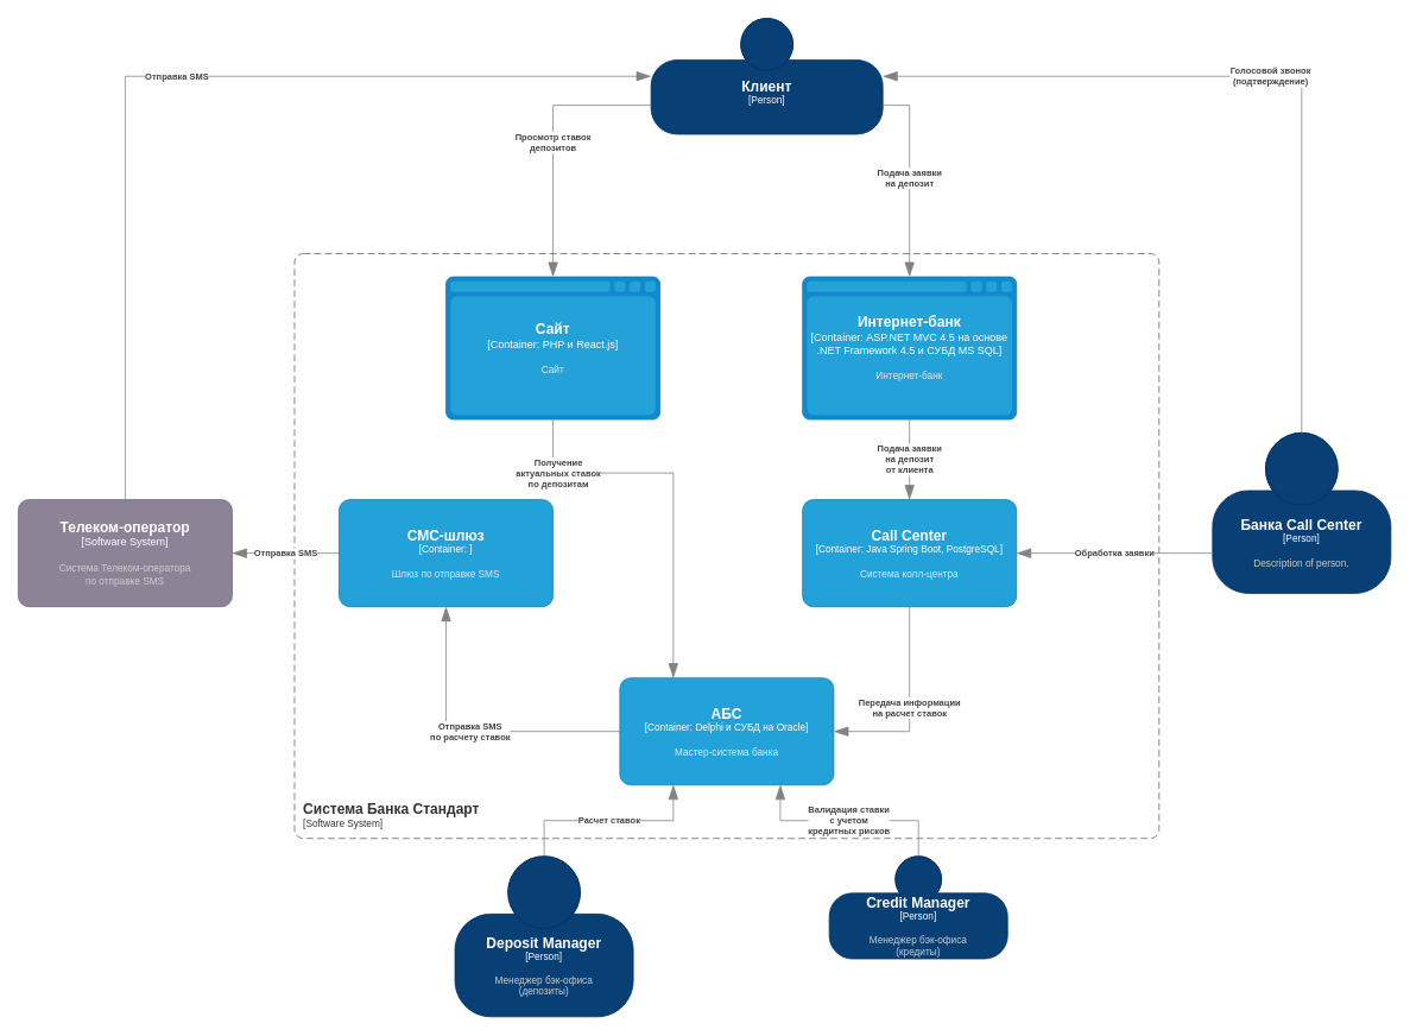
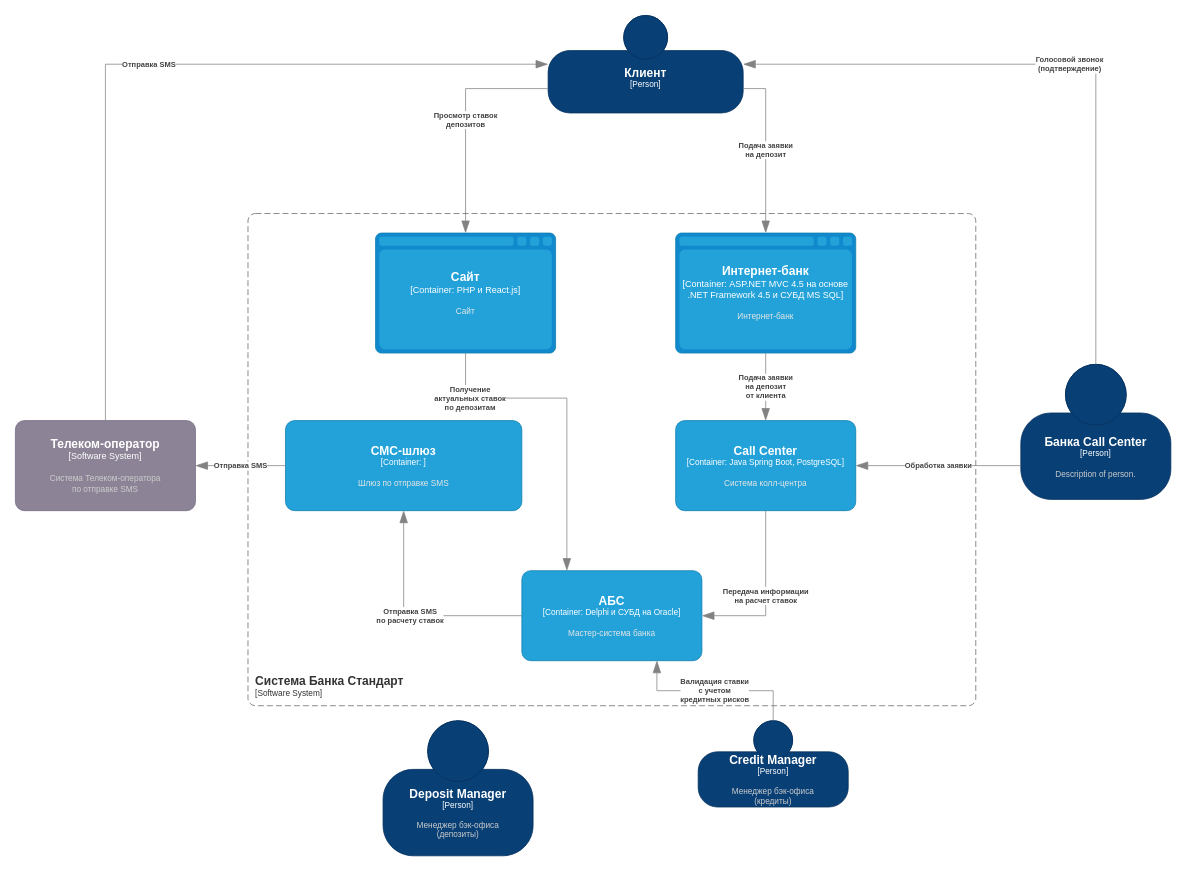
- <mxCell id="13" value="&lt;font style=&quot;font-size: 16px&quot;&gt;&lt;b&gt;СМС-шлюз&lt;/b&gt;&lt;/font&gt;&lt;div&gt;[Container: ]&lt;/div&gt;&lt;br&gt;&lt;div&gt;&lt;font style=&quot;font-size: 11px&quot;&gt;&lt;font color=&quot;#E6E6E6&quot;&gt;Шлюз по отправке SMS&lt;/font&gt;&lt;/div&gt;" style="rounded=1;whiteSpace=wrap;html=1;fontSize=11;labelBackgroundColor=none;fillColor=#23A2D9;fontColor=#ffffff;align=center;arcSize=10;strokeColor=#0E7DAD;metaEdit=1;resizable=0;points=[[0.25,0,0],[0.5,0,0],[0.75,0,0],[1,0.25,0],[1,0.5,0],[1,0.75,0],[0.75,1,0],[0.5,1,0],[0.25,1,0],[0,0.75,0],[0,0.5,0],[0,0.25,0]];" parent="1" vertex="1"><mxGeometry x="380" y="560" width="240" height="120" as="geometry" /></mxCell>
+ <mxCell id="13" value="&lt;font style=&quot;font-size: 16px&quot;&gt;&lt;b&gt;СМС-шлюз&lt;/b&gt;&lt;/font&gt;&lt;div&gt;[Container: ]&lt;/div&gt;&lt;br&gt;&lt;div&gt;&lt;font style=&quot;font-size: 11px&quot;&gt;&lt;font color=&quot;#E6E6E6&quot;&gt;Шлюз по отправке SMS&lt;/font&gt;&lt;/div&gt;" style="rounded=1;whiteSpace=wrap;html=1;fontSize=11;labelBackgroundColor=none;fillColor=#23A2D9;fontColor=#ffffff;align=center;arcSize=10;strokeColor=#0E7DAD;metaEdit=1;resizable=0;points=[[0.25,0,0],[0.5,0,0],[0.75,0,0],[1,0.25,0],[1,0.5,0],[1,0.75,0],[0.75,1,0],[0.5,1,0],[0.25,1,0],[0,0.75,0],[0,0.5,0],[0,0.25,0]];" parent="1" vertex="1"><mxGeometry x="380" y="560" width="315" height="120" as="geometry" /></mxCell>
- <mxCell id="19" value="&lt;div style=&quot;text-align: left&quot;&gt;&lt;div style=&quot;text-align: center&quot;&gt;&lt;b&gt;Расчет ставок&lt;/b&gt;&lt;/div&gt;" style="endArrow=blockThin;html=1;fontSize=10;fontColor=#404040;strokeWidth=1;endFill=1;strokeColor=#828282;elbow=vertical;metaEdit=1;endSize=14;startSize=14;jumpStyle=arc;jumpSize=16;rounded=0;edgeStyle=orthogonalEdgeStyle;exitX=0.5;exitY=0;exitDx=0;exitDy=0;exitPerimeter=0;entryX=0.25;entryY=1;entryDx=0;entryDy=0;entryPerimeter=0;" parent="1" source="10" target="8" edge="1"><mxGeometry width="240" relative="1" as="geometry"><mxPoint x="1150" y="1080" as="sourcePoint" /><mxPoint x="1390" y="1080" as="targetPoint" /></mxGeometry></mxCell>
